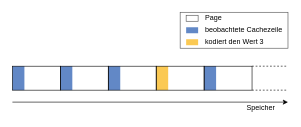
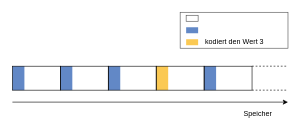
- <mxCell id="13" value="Page" style="text;html=1;strokeColor=none;fillColor=none;align=left;verticalAlign=middle;whiteSpace=wrap;rounded=0;opacity=70;labelPosition=center;verticalLabelPosition=middle;" vertex="1" parent="1"><mxGeometry x="340" y="20" width="140" height="20" as="geometry" /></mxCell>
- <mxCell id="14" value="beobachtete Cachezeile" style="text;html=1;strokeColor=none;fillColor=none;align=left;verticalAlign=middle;whiteSpace=wrap;rounded=0;opacity=70;" vertex="1" parent="1"><mxGeometry x="340" y="40" width="140" height="20" as="geometry" /></mxCell>
- <mxCell id="22" value="Speicher" style="text;html=1;strokeColor=none;fillColor=none;align=center;verticalAlign=middle;whiteSpace=wrap;rounded=0;opacity=70;" vertex="1" parent="1"><mxGeometry x="410" y="170" width="50" height="20" as="geometry" /></mxCell>
+ <mxCell id="22" value="Speicher" style="text;html=1;strokeColor=none;fillColor=none;align=center;verticalAlign=middle;whiteSpace=wrap;rounded=0;opacity=70;" vertex="1" parent="1"><mxGeometry x="405" y="180" width="50" height="20" as="geometry" /></mxCell>
